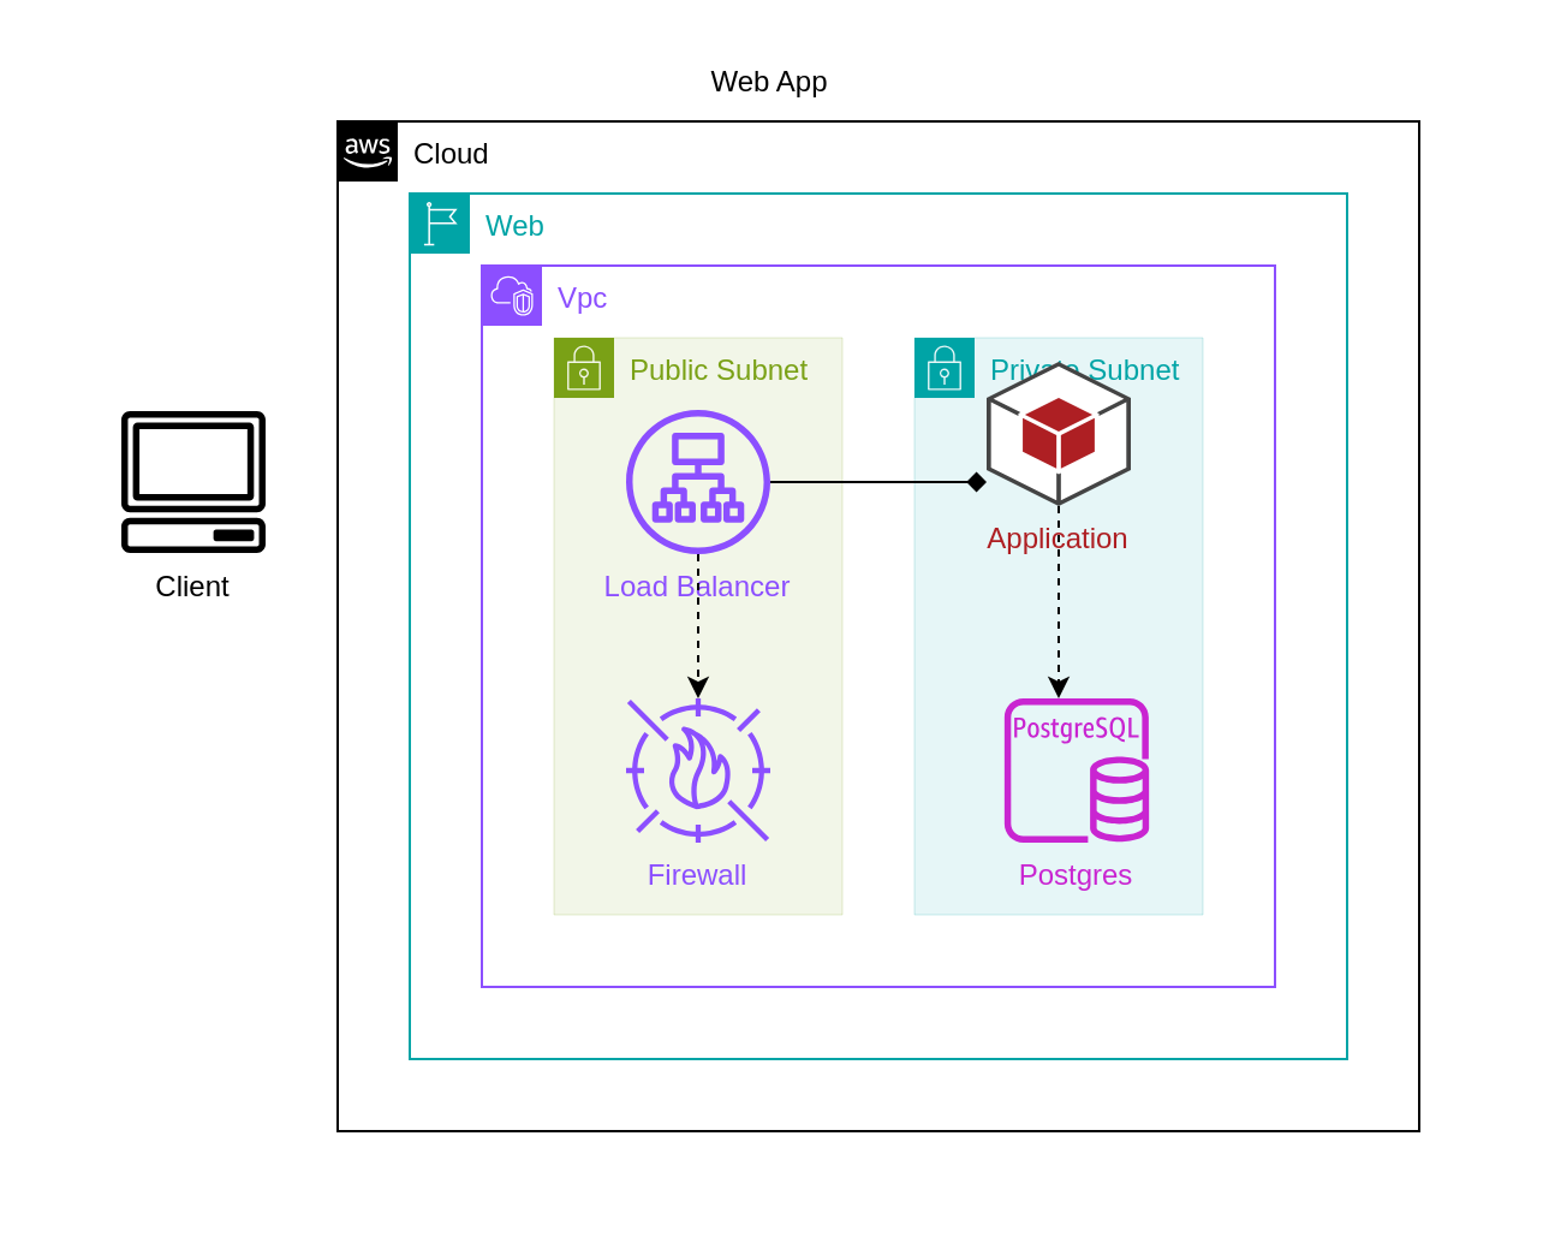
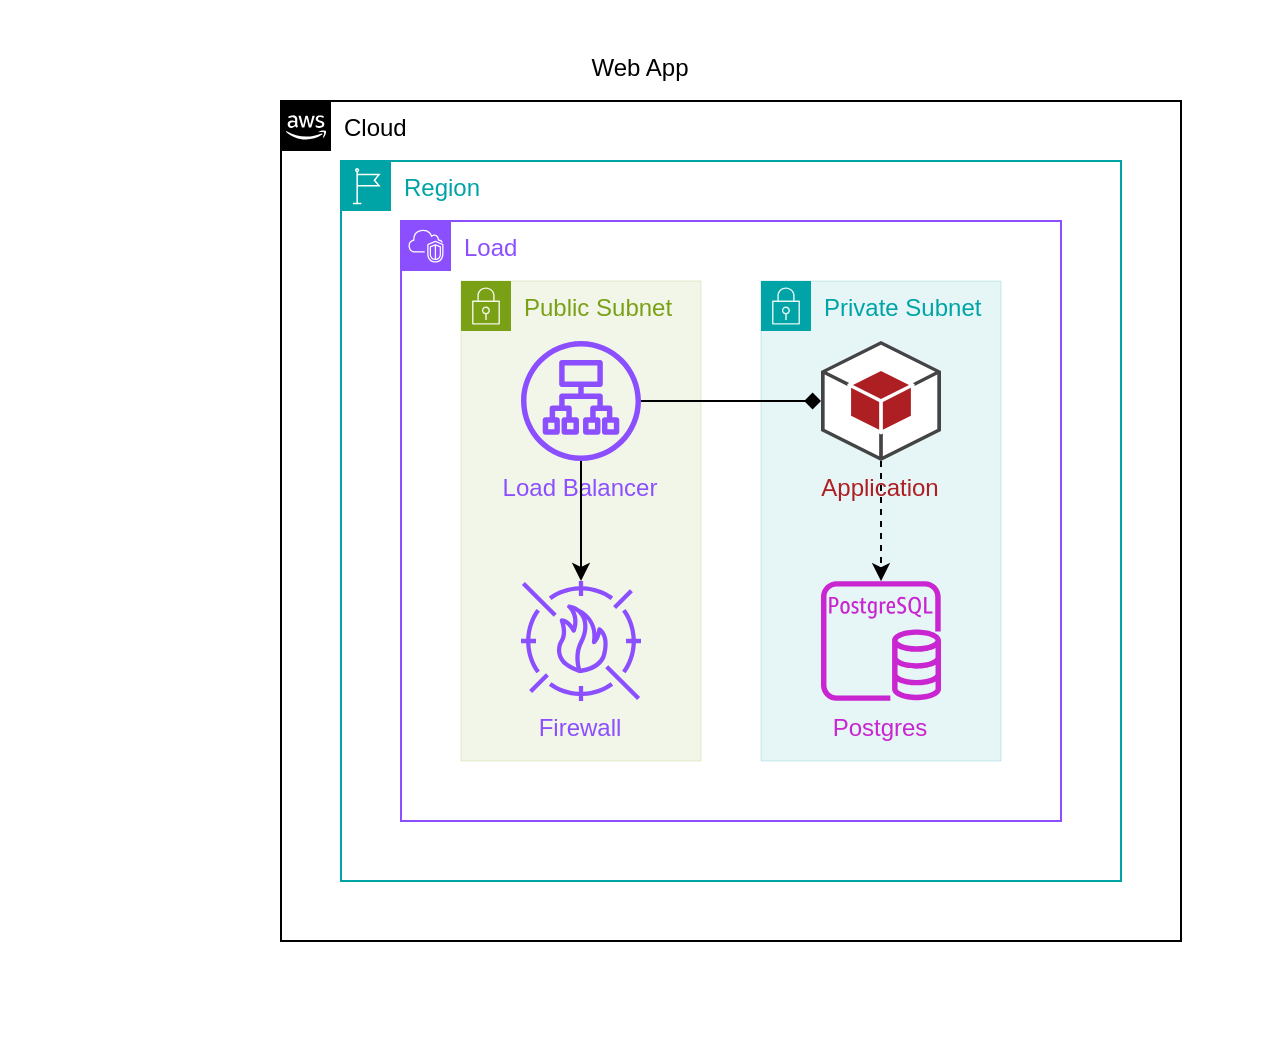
- <mxCell style="shape=mxgraph.aws4.group;align=left;spacingLeft=30;verticalAlign=top;aspect=fixed;grIcon=mxgraph.aws4.group_region;strokeColor=#00A4A6;fontColor=#00A4A6" id="5" parent="4" value="Web" vertex="1"><mxGeometry as="geometry" width="390" height="360" x="30" y="30" /></mxCell>
+ <mxCell style="shape=mxgraph.aws4.group;align=left;spacingLeft=30;verticalAlign=top;aspect=fixed;grIcon=mxgraph.aws4.group_region;strokeColor=#00A4A6;fontColor=#00A4A6" id="5" parent="4" value="Region" vertex="1"><mxGeometry as="geometry" width="390" height="360" x="30" y="30" /></mxCell>
- <mxCell style="shape=mxgraph.aws4.group;align=left;spacingLeft=30;verticalAlign=top;aspect=fixed;grIcon=mxgraph.aws4.group_vpc2;strokeColor=#8C4FFF;fontColor=#8C4FFF" id="6" parent="5" value="Vpc" vertex="1"><mxGeometry as="geometry" width="330" height="300" x="30" y="30" /></mxCell>
+ <mxCell style="shape=mxgraph.aws4.group;align=left;spacingLeft=30;verticalAlign=top;aspect=fixed;grIcon=mxgraph.aws4.group_vpc2;strokeColor=#8C4FFF;fontColor=#8C4FFF" id="6" parent="5" value="Load" vertex="1"><mxGeometry as="geometry" width="330" height="300" x="30" y="30" /></mxCell>
- <mxCell style="shape=mxgraph.aws3.android;fillColor=#AE1F23;verticalLabelPosition=bottom;verticalAlign=top;align=center;aspect=fixed;strokeColor=#AE1F23;fontColor=#AE1F23" id="11" parent="10" value="Application" vertex="1"><mxGeometry x="30" y="10" as="geometry" width="60" height="60" /></mxCell>
+ <mxCell style="shape=mxgraph.aws3.android;fillColor=#AE1F23;verticalLabelPosition=bottom;verticalAlign=top;align=center;aspect=fixed;strokeColor=#AE1F23;fontColor=#AE1F23" id="11" parent="10" value="Application" vertex="1"><mxGeometry as="geometry" width="60" height="60" x="30" y="30" /></mxCell>
- <mxCell style="shape=mxgraph.aws4.client;fillColor=#000000;verticalLabelPosition=bottom;verticalAlign=top;align=center;aspect=fixed" id="3" parent="2" value="Client" vertex="1"><mxGeometry as="geometry" width="60" height="60" x="30" y="150" /></mxCell>
- <mxCell id="13" source="8" target="9" parent="1" edge="1" style="edgeStyle=orthogonalEdgeStyle;rounded=1;orthogonalLoop=1;jettySize=auto;html=1;dashed=1;"><mxGeometry relative="1" as="geometry"><Array as="points"><mxPoint x="290" y="260" /><mxPoint x="290" y="260" /></Array></mxGeometry></mxCell>
+ <mxCell id="13" source="8" target="9" parent="1" edge="1" style="edgeStyle=orthogonalEdgeStyle;rounded=1;orthogonalLoop=1;jettySize=auto;html=1"><mxGeometry relative="1" as="geometry"><Array as="points"><mxPoint x="290" y="260" /><mxPoint x="290" y="260" /></Array></mxGeometry></mxCell>
- <mxCell style="shape=mxgraph.aws4.rds_postgresql_instance;fillColor=#C925D1;verticalLabelPosition=bottom;verticalAlign=top;align=center;aspect=fixed;strokeColor=#C925D1;fontColor=#C925D1" id="12" parent="10" value="Postgres" vertex="1"><mxGeometry x="30" y="150" as="geometry" width="75" height="60" /></mxCell>
+ <mxCell style="shape=mxgraph.aws4.rds_postgresql_instance;fillColor=#C925D1;verticalLabelPosition=bottom;verticalAlign=top;align=center;aspect=fixed;strokeColor=#C925D1;fontColor=#C925D1" id="12" parent="10" value="Postgres" vertex="1"><mxGeometry as="geometry" width="60" height="60" x="30" y="150" /></mxCell>
